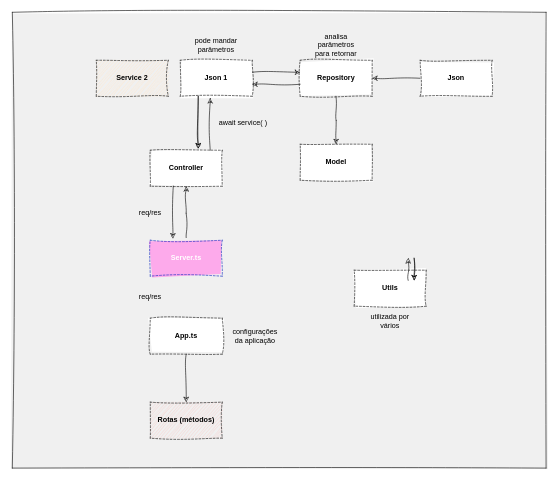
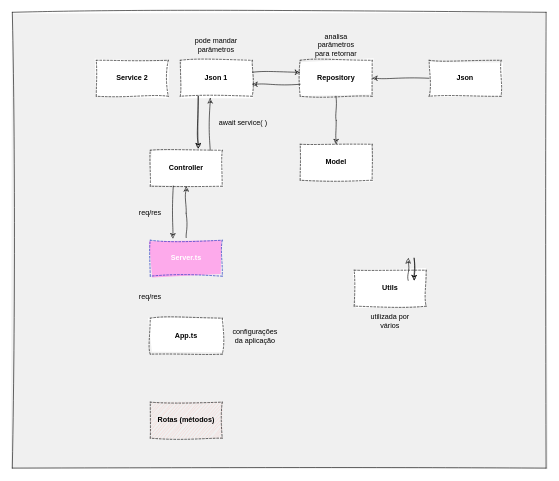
- <mxCell id="17" value="Service 2" style="whiteSpace=wrap;html=1;rounded=0;dashed=1;absoluteArcSize=0;noLabel=0;enumerate=0;comic=0;sketch=1;curveFitting=1;jiggle=2;disableMultiStroke=1;disableMultiStrokeFill=0;fontStyle=1;fillColor=#ffe6cc;" parent="1" vertex="1"><mxGeometry x="160" y="100" width="120" height="60" as="geometry" /></mxCell>
+ <mxCell id="17" value="Service 2" style="whiteSpace=wrap;html=1;rounded=0;dashed=1;absoluteArcSize=0;noLabel=0;enumerate=0;comic=0;sketch=1;curveFitting=1;jiggle=2;disableMultiStroke=1;disableMultiStrokeFill=0;fontStyle=1" parent="1" vertex="1"><mxGeometry x="160" y="100" width="120" height="60" as="geometry" /></mxCell>
- <mxCell id="21" value="Json" style="whiteSpace=wrap;html=1;rounded=0;dashed=1;absoluteArcSize=0;noLabel=0;enumerate=0;comic=0;sketch=1;curveFitting=1;jiggle=2;disableMultiStroke=1;disableMultiStrokeFill=0;fontStyle=1" parent="1" vertex="1"><mxGeometry x="700" y="100" width="120" height="60" as="geometry" /></mxCell>
+ <mxCell id="21" value="Json" style="whiteSpace=wrap;html=1;rounded=0;dashed=1;absoluteArcSize=0;noLabel=0;enumerate=0;comic=0;sketch=1;curveFitting=1;jiggle=2;disableMultiStroke=1;disableMultiStrokeFill=0;fontStyle=1" parent="1" vertex="1"><mxGeometry x="715" y="100" width="120" height="60" as="geometry" /></mxCell>
- <mxCell id="8" value="" style="edgeStyle=orthogonalEdgeStyle;rounded=0;orthogonalLoop=1;jettySize=auto;html=1;sketch=1;curveFitting=1;jiggle=2;disableMultiStroke=1;" parent="1" source="9" target="12" edge="1"><mxGeometry relative="1" as="geometry" /></mxCell>
